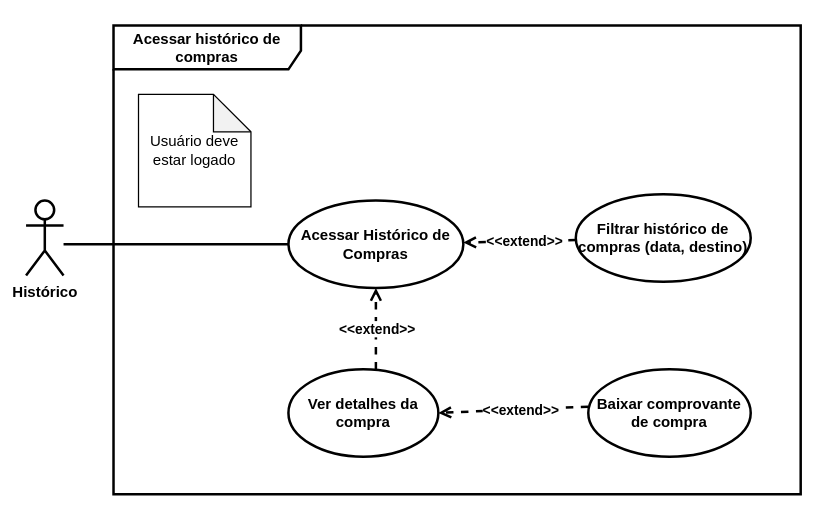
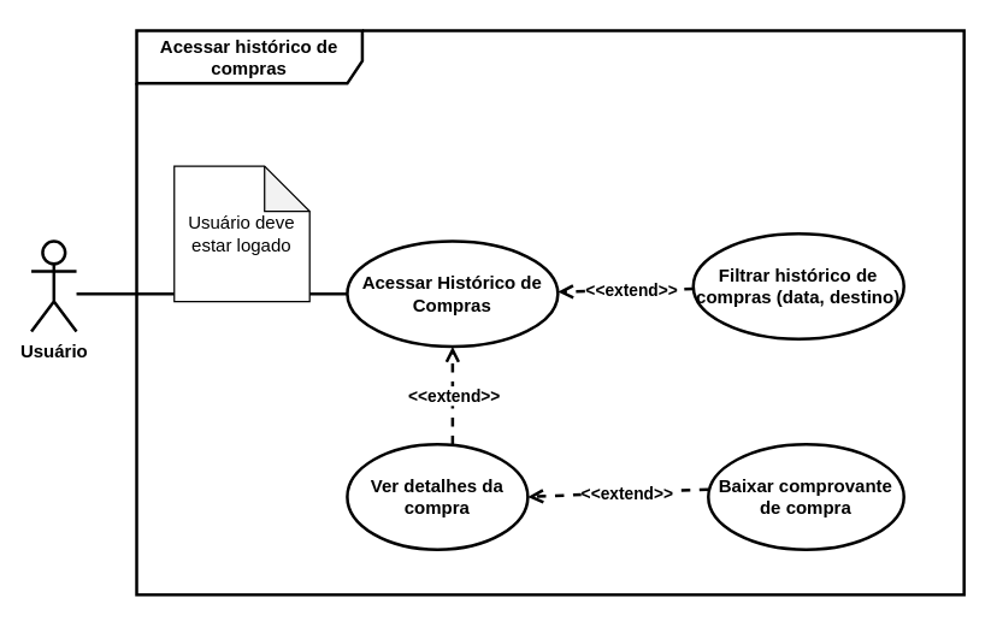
- <mxCell id="15" value="Usuário deve estar logado" style="shape=note;whiteSpace=wrap;html=1;backgroundOutline=1;darkOpacity=0.05;" vertex="1" parent="1"><mxGeometry x="110" y="75" width="90" height="90" as="geometry" /></mxCell>
+ <mxCell id="15" value="Usuário deve estar logado" style="shape=note;whiteSpace=wrap;html=1;backgroundOutline=1;darkOpacity=0.05;" vertex="1" parent="1"><mxGeometry x="115" y="110" width="90" height="90" as="geometry" /></mxCell>
- <mxCell id="2" value="Histórico" style="shape=umlActor;verticalLabelPosition=bottom;verticalAlign=top;html=1;strokeWidth=2;fontStyle=1" vertex="1" parent="1"><mxGeometry x="20" y="160" width="30" height="60" as="geometry" /></mxCell>
+ <mxCell id="2" value="Usuário" style="shape=umlActor;verticalLabelPosition=bottom;verticalAlign=top;html=1;strokeWidth=2;fontStyle=1" vertex="1" parent="1"><mxGeometry x="20" y="160" width="30" height="60" as="geometry" /></mxCell>
